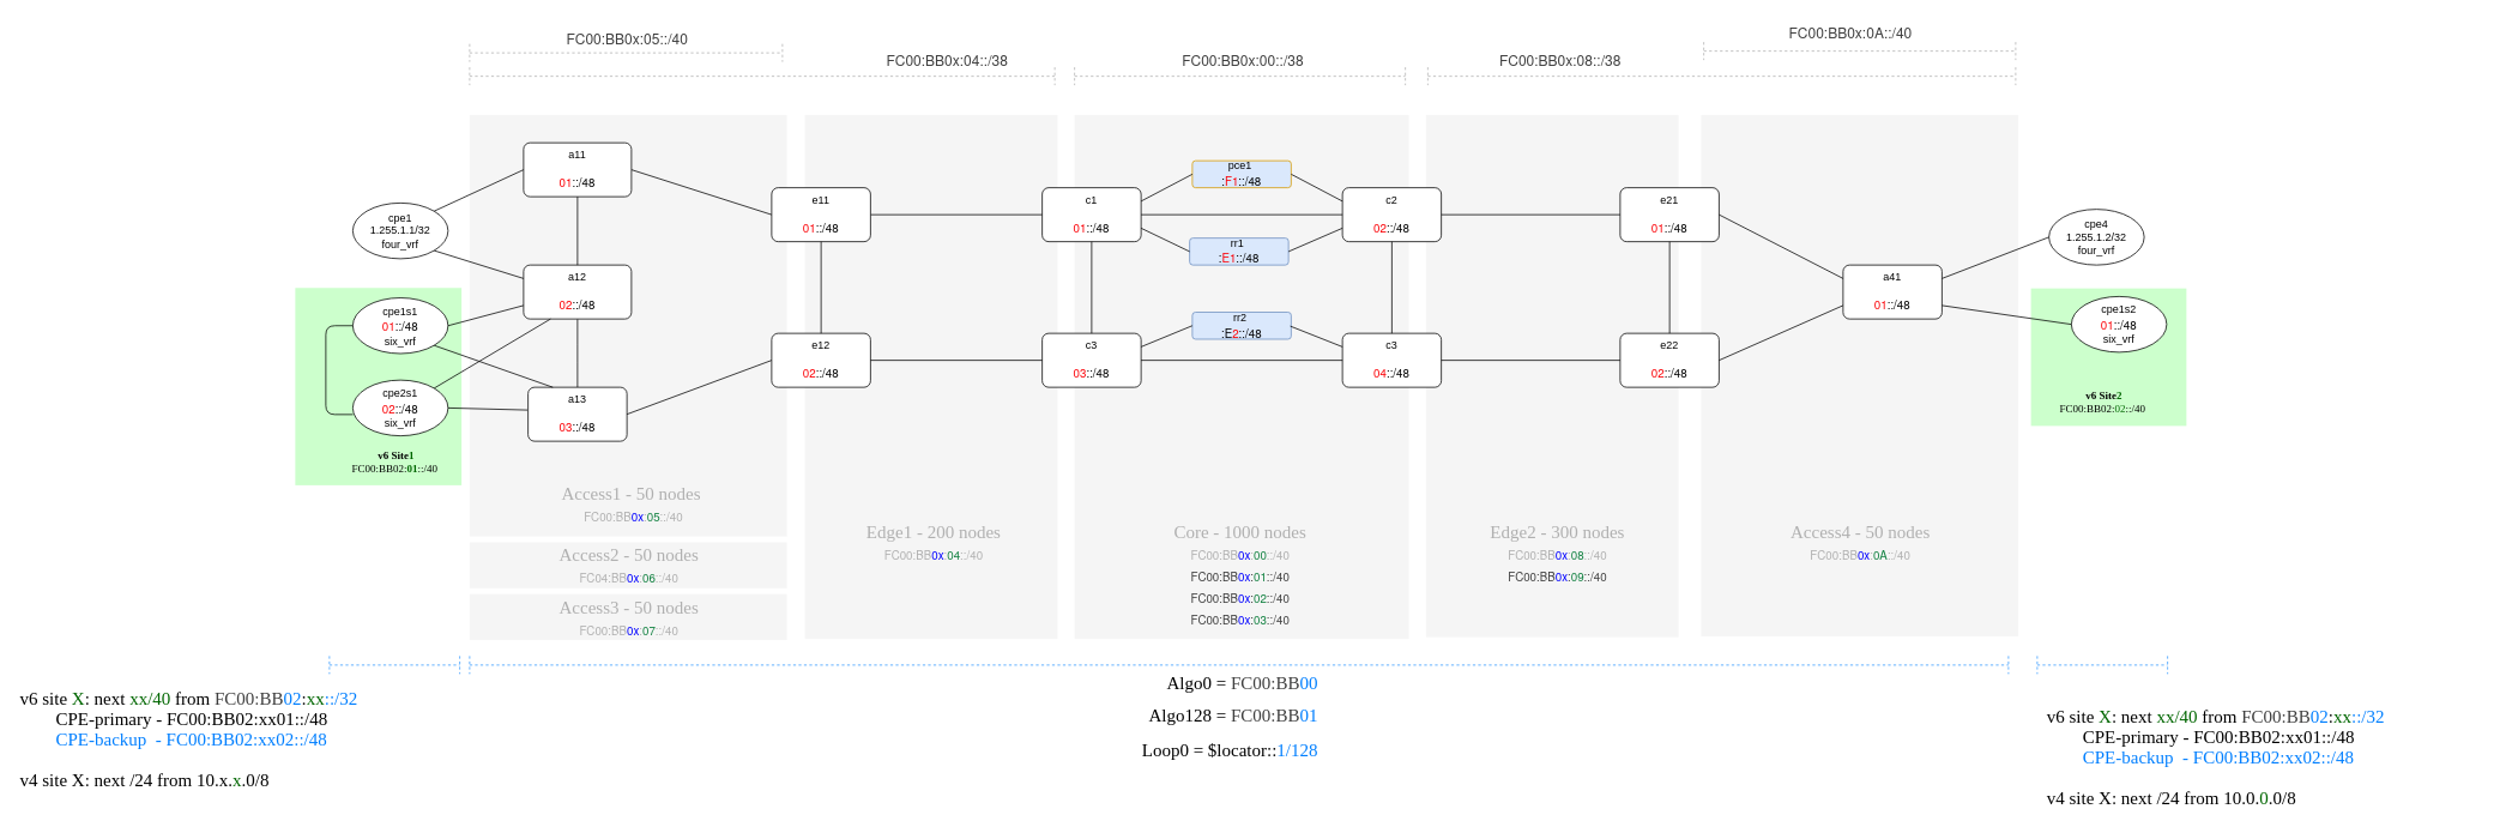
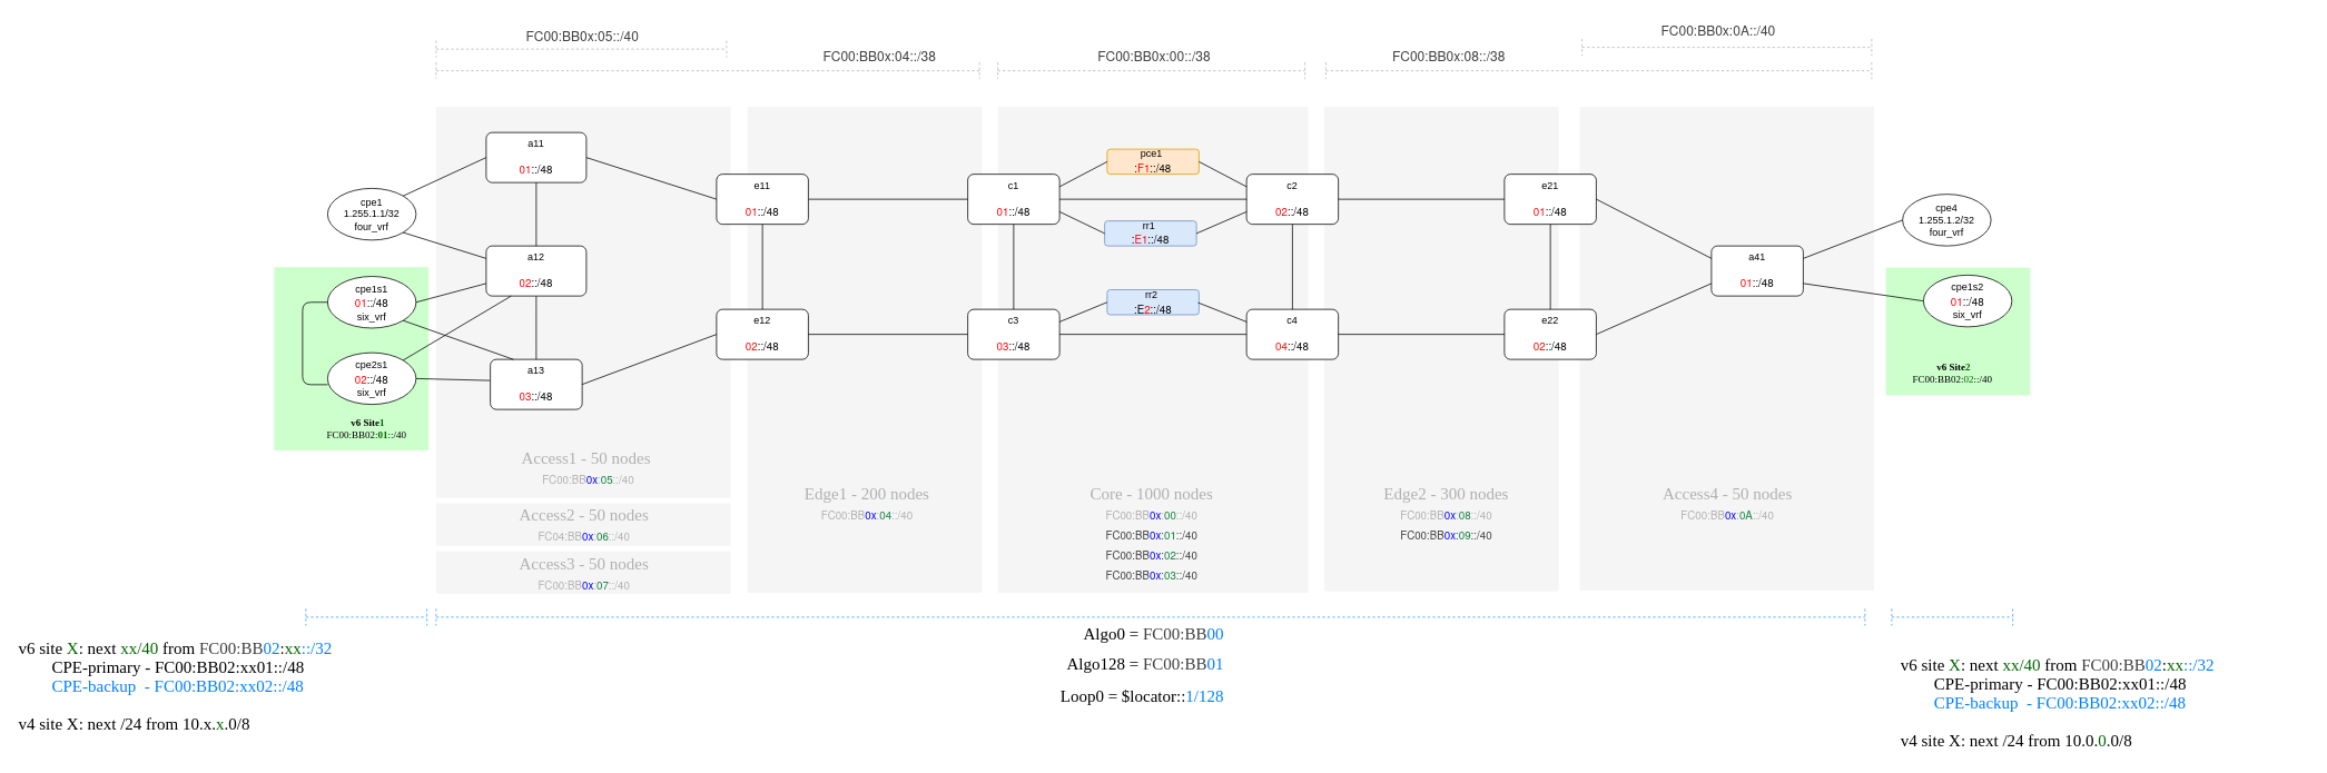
- <mxCell id="65" value="pce1&lt;span style=&quot;background-color: transparent;&quot;&gt;&amp;nbsp;&lt;/span&gt;&lt;div&gt;&lt;div&gt;&lt;p style=&quot;margin: 0px; font-variant-numeric: normal; font-variant-east-asian: normal; font-variant-alternates: normal; font-size-adjust: none; font-kerning: auto; font-optical-sizing: auto; font-feature-settings: normal; font-variation-settings: normal; font-variant-position: normal; font-variant-emoji: normal; font-stretch: normal; font-size: 9px; line-height: normal; font-family: Menlo; color: rgb(0, 0, 0); text-align: start;&quot; class=&quot;p1&quot;&gt;&lt;span style=&quot;font-variant-numeric: normal; font-variant-east-asian: normal; font-variant-alternates: normal; font-size-adjust: none; font-kerning: auto; font-optical-sizing: auto; font-feature-settings: normal; font-variation-settings: normal; font-variant-position: normal; font-variant-emoji: normal; font-stretch: normal; font-size: 13px; line-height: normal; font-family: &amp;quot;Helvetica Neue&amp;quot;;&quot; class=&quot;s1&quot;&gt;&lt;/span&gt;&lt;span style=&quot;font-variant-numeric: normal; font-variant-east-asian: normal; font-variant-alternates: normal; font-size-adjust: none; font-kerning: auto; font-optical-sizing: auto; font-feature-settings: normal; font-variation-settings: normal; font-variant-position: normal; font-variant-emoji: normal; font-stretch: normal; font-size: 13px; line-height: normal; font-family: &amp;quot;Helvetica Neue&amp;quot;; color: rgb(0, 0, 255);&quot; class=&quot;s2&quot;&gt;&lt;/span&gt;&lt;span style=&quot;font-variant-numeric: normal; font-variant-east-asian: normal; font-variant-alternates: normal; font-size-adjust: none; font-kerning: auto; font-optical-sizing: auto; font-feature-settings: normal; font-variation-settings: normal; font-variant-position: normal; font-variant-emoji: normal; font-stretch: normal; font-size: 13px; line-height: normal; font-family: &amp;quot;Helvetica Neue&amp;quot;;&quot; class=&quot;s1&quot;&gt;:&lt;/span&gt;&lt;span style=&quot;font-variant-numeric: normal; font-variant-east-asian: normal; font-variant-alternates: normal; font-size-adjust: none; font-kerning: auto; font-optical-sizing: auto; font-feature-settings: normal; font-variation-settings: normal; font-variant-position: normal; font-variant-emoji: normal; font-stretch: normal; font-size: 13px; line-height: normal; font-family: &amp;quot;Helvetica Neue&amp;quot;; color: rgb(251, 2, 7);&quot; class=&quot;s4&quot;&gt;F1&lt;/span&gt;&lt;span style=&quot;font-variant-numeric: normal; font-variant-east-asian: normal; font-variant-alternates: normal; font-size-adjust: none; font-kerning: auto; font-optical-sizing: auto; font-feature-settings: normal; font-variation-settings: normal; font-variant-position: normal; font-variant-emoji: normal; font-stretch: normal; font-size: 13px; line-height: normal; font-family: &amp;quot;Helvetica Neue&amp;quot;;&quot; class=&quot;s1&quot;&gt;::/&lt;span&gt;48&lt;/span&gt;&lt;span&gt;&lt;/span&gt;&lt;/span&gt;&lt;/p&gt;&lt;/div&gt;&lt;/div&gt;" style="rounded=1;whiteSpace=wrap;html=1;fontSize=12;arcSize=12;fontStyle=0;fillColor=#dae8fc;strokeColor=#d79b00;" parent="1" vertex="1"><mxGeometry x="1326" y="178" width="110" height="30" as="geometry" /></mxCell>
+ <mxCell id="65" value="pce1&lt;span style=&quot;background-color: transparent;&quot;&gt;&amp;nbsp;&lt;/span&gt;&lt;div&gt;&lt;div&gt;&lt;p style=&quot;margin: 0px; font-variant-numeric: normal; font-variant-east-asian: normal; font-variant-alternates: normal; font-size-adjust: none; font-kerning: auto; font-optical-sizing: auto; font-feature-settings: normal; font-variation-settings: normal; font-variant-position: normal; font-variant-emoji: normal; font-stretch: normal; font-size: 9px; line-height: normal; font-family: Menlo; color: rgb(0, 0, 0); text-align: start;&quot; class=&quot;p1&quot;&gt;&lt;span style=&quot;font-variant-numeric: normal; font-variant-east-asian: normal; font-variant-alternates: normal; font-size-adjust: none; font-kerning: auto; font-optical-sizing: auto; font-feature-settings: normal; font-variation-settings: normal; font-variant-position: normal; font-variant-emoji: normal; font-stretch: normal; font-size: 13px; line-height: normal; font-family: &amp;quot;Helvetica Neue&amp;quot;;&quot; class=&quot;s1&quot;&gt;&lt;/span&gt;&lt;span style=&quot;font-variant-numeric: normal; font-variant-east-asian: normal; font-variant-alternates: normal; font-size-adjust: none; font-kerning: auto; font-optical-sizing: auto; font-feature-settings: normal; font-variation-settings: normal; font-variant-position: normal; font-variant-emoji: normal; font-stretch: normal; font-size: 13px; line-height: normal; font-family: &amp;quot;Helvetica Neue&amp;quot;; color: rgb(0, 0, 255);&quot; class=&quot;s2&quot;&gt;&lt;/span&gt;&lt;span style=&quot;font-variant-numeric: normal; font-variant-east-asian: normal; font-variant-alternates: normal; font-size-adjust: none; font-kerning: auto; font-optical-sizing: auto; font-feature-settings: normal; font-variation-settings: normal; font-variant-position: normal; font-variant-emoji: normal; font-stretch: normal; font-size: 13px; line-height: normal; font-family: &amp;quot;Helvetica Neue&amp;quot;;&quot; class=&quot;s1&quot;&gt;:&lt;/span&gt;&lt;span style=&quot;font-variant-numeric: normal; font-variant-east-asian: normal; font-variant-alternates: normal; font-size-adjust: none; font-kerning: auto; font-optical-sizing: auto; font-feature-settings: normal; font-variation-settings: normal; font-variant-position: normal; font-variant-emoji: normal; font-stretch: normal; font-size: 13px; line-height: normal; font-family: &amp;quot;Helvetica Neue&amp;quot;; color: rgb(251, 2, 7);&quot; class=&quot;s4&quot;&gt;F1&lt;/span&gt;&lt;span style=&quot;font-variant-numeric: normal; font-variant-east-asian: normal; font-variant-alternates: normal; font-size-adjust: none; font-kerning: auto; font-optical-sizing: auto; font-feature-settings: normal; font-variation-settings: normal; font-variant-position: normal; font-variant-emoji: normal; font-stretch: normal; font-size: 13px; line-height: normal; font-family: &amp;quot;Helvetica Neue&amp;quot;;&quot; class=&quot;s1&quot;&gt;::/&lt;span&gt;48&lt;/span&gt;&lt;span&gt;&lt;/span&gt;&lt;/span&gt;&lt;/p&gt;&lt;/div&gt;&lt;/div&gt;" style="rounded=1;whiteSpace=wrap;html=1;fontSize=12;arcSize=12;fontStyle=0;fillColor=#ffe6cc;strokeColor=#d79b00;" parent="1" vertex="1"><mxGeometry x="1326" y="178" width="110" height="30" as="geometry" /></mxCell>
- <mxCell id="32" value="c3&lt;div&gt;&amp;nbsp;&lt;div&gt;&lt;p style=&quot;margin: 0px; font-variant-numeric: normal; font-variant-east-asian: normal; font-variant-alternates: normal; font-size-adjust: none; font-kerning: auto; font-optical-sizing: auto; font-feature-settings: normal; font-variation-settings: normal; font-variant-position: normal; font-variant-emoji: normal; font-stretch: normal; font-size: 9px; line-height: normal; font-family: Menlo; color: rgb(0, 0, 0); text-align: start;&quot; class=&quot;p1&quot;&gt;&lt;span style=&quot;font-variant-numeric: normal; font-variant-east-asian: normal; font-variant-alternates: normal; font-size-adjust: none; font-kerning: auto; font-optical-sizing: auto; font-feature-settings: normal; font-variation-settings: normal; font-variant-position: normal; font-variant-emoji: normal; font-stretch: normal; font-size: 13px; line-height: normal; font-family: &amp;quot;Helvetica Neue&amp;quot;;&quot; class=&quot;s1&quot;&gt;&lt;/span&gt;&lt;span style=&quot;font-variant-numeric: normal; font-variant-east-asian: normal; font-variant-alternates: normal; font-size-adjust: none; font-kerning: auto; font-optical-sizing: auto; font-feature-settings: normal; font-variation-settings: normal; font-variant-position: normal; font-variant-emoji: normal; font-stretch: normal; font-size: 13px; line-height: normal; font-family: &amp;quot;Helvetica Neue&amp;quot;; color: rgb(0, 0, 255);&quot; class=&quot;s2&quot;&gt;&lt;/span&gt;&lt;span style=&quot;font-variant-numeric: normal; font-variant-east-asian: normal; font-variant-alternates: normal; font-size-adjust: none; font-kerning: auto; font-optical-sizing: auto; font-feature-settings: normal; font-variation-settings: normal; font-variant-position: normal; font-variant-emoji: normal; font-stretch: normal; font-size: 13px; line-height: normal; font-family: &amp;quot;Helvetica Neue&amp;quot;;&quot; class=&quot;s1&quot;&gt;&lt;/span&gt;&lt;span style=&quot;font-variant-numeric: normal; font-variant-east-asian: normal; font-variant-alternates: normal; font-size-adjust: none; font-kerning: auto; font-optical-sizing: auto; font-feature-settings: normal; font-variation-settings: normal; font-variant-position: normal; font-variant-emoji: normal; font-stretch: normal; font-size: 13px; line-height: normal; font-family: &amp;quot;Helvetica Neue&amp;quot;; color: rgb(17, 128, 64);&quot; class=&quot;s3&quot;&gt;&lt;/span&gt;&lt;span style=&quot;font-variant-numeric: normal; font-variant-east-asian: normal; font-variant-alternates: normal; font-size-adjust: none; font-kerning: auto; font-optical-sizing: auto; font-feature-settings: normal; font-variation-settings: normal; font-variant-position: normal; font-variant-emoji: normal; font-stretch: normal; font-size: 13px; line-height: normal; font-family: &amp;quot;Helvetica Neue&amp;quot;; color: rgb(251, 2, 7);&quot; class=&quot;s4&quot;&gt;04&lt;/span&gt;&lt;span style=&quot;font-variant-numeric: normal; font-variant-east-asian: normal; font-variant-alternates: normal; font-size-adjust: none; font-kerning: auto; font-optical-sizing: auto; font-feature-settings: normal; font-variation-settings: normal; font-variant-position: normal; font-variant-emoji: normal; font-stretch: normal; font-size: 13px; line-height: normal; font-family: &amp;quot;Helvetica Neue&amp;quot;;&quot; class=&quot;s1&quot;&gt;::/&lt;span&gt;48&lt;/span&gt;&lt;span&gt;&lt;/span&gt;&lt;/span&gt;&lt;/p&gt;&lt;/div&gt;&lt;/div&gt;" style="rounded=1;whiteSpace=wrap;html=1;fontSize=12;arcSize=12;fontStyle=0" parent="1" vertex="1"><mxGeometry x="1493" y="370" width="110" height="60" as="geometry" /></mxCell>
+ <mxCell id="32" value="c4&lt;div&gt;&amp;nbsp;&lt;div&gt;&lt;p style=&quot;margin: 0px; font-variant-numeric: normal; font-variant-east-asian: normal; font-variant-alternates: normal; font-size-adjust: none; font-kerning: auto; font-optical-sizing: auto; font-feature-settings: normal; font-variation-settings: normal; font-variant-position: normal; font-variant-emoji: normal; font-stretch: normal; font-size: 9px; line-height: normal; font-family: Menlo; color: rgb(0, 0, 0); text-align: start;&quot; class=&quot;p1&quot;&gt;&lt;span style=&quot;font-variant-numeric: normal; font-variant-east-asian: normal; font-variant-alternates: normal; font-size-adjust: none; font-kerning: auto; font-optical-sizing: auto; font-feature-settings: normal; font-variation-settings: normal; font-variant-position: normal; font-variant-emoji: normal; font-stretch: normal; font-size: 13px; line-height: normal; font-family: &amp;quot;Helvetica Neue&amp;quot;;&quot; class=&quot;s1&quot;&gt;&lt;/span&gt;&lt;span style=&quot;font-variant-numeric: normal; font-variant-east-asian: normal; font-variant-alternates: normal; font-size-adjust: none; font-kerning: auto; font-optical-sizing: auto; font-feature-settings: normal; font-variation-settings: normal; font-variant-position: normal; font-variant-emoji: normal; font-stretch: normal; font-size: 13px; line-height: normal; font-family: &amp;quot;Helvetica Neue&amp;quot;; color: rgb(0, 0, 255);&quot; class=&quot;s2&quot;&gt;&lt;/span&gt;&lt;span style=&quot;font-variant-numeric: normal; font-variant-east-asian: normal; font-variant-alternates: normal; font-size-adjust: none; font-kerning: auto; font-optical-sizing: auto; font-feature-settings: normal; font-variation-settings: normal; font-variant-position: normal; font-variant-emoji: normal; font-stretch: normal; font-size: 13px; line-height: normal; font-family: &amp;quot;Helvetica Neue&amp;quot;;&quot; class=&quot;s1&quot;&gt;&lt;/span&gt;&lt;span style=&quot;font-variant-numeric: normal; font-variant-east-asian: normal; font-variant-alternates: normal; font-size-adjust: none; font-kerning: auto; font-optical-sizing: auto; font-feature-settings: normal; font-variation-settings: normal; font-variant-position: normal; font-variant-emoji: normal; font-stretch: normal; font-size: 13px; line-height: normal; font-family: &amp;quot;Helvetica Neue&amp;quot;; color: rgb(17, 128, 64);&quot; class=&quot;s3&quot;&gt;&lt;/span&gt;&lt;span style=&quot;font-variant-numeric: normal; font-variant-east-asian: normal; font-variant-alternates: normal; font-size-adjust: none; font-kerning: auto; font-optical-sizing: auto; font-feature-settings: normal; font-variation-settings: normal; font-variant-position: normal; font-variant-emoji: normal; font-stretch: normal; font-size: 13px; line-height: normal; font-family: &amp;quot;Helvetica Neue&amp;quot;; color: rgb(251, 2, 7);&quot; class=&quot;s4&quot;&gt;04&lt;/span&gt;&lt;span style=&quot;font-variant-numeric: normal; font-variant-east-asian: normal; font-variant-alternates: normal; font-size-adjust: none; font-kerning: auto; font-optical-sizing: auto; font-feature-settings: normal; font-variation-settings: normal; font-variant-position: normal; font-variant-emoji: normal; font-stretch: normal; font-size: 13px; line-height: normal; font-family: &amp;quot;Helvetica Neue&amp;quot;;&quot; class=&quot;s1&quot;&gt;::/&lt;span&gt;48&lt;/span&gt;&lt;span&gt;&lt;/span&gt;&lt;/span&gt;&lt;/p&gt;&lt;/div&gt;&lt;/div&gt;" style="rounded=1;whiteSpace=wrap;html=1;fontSize=12;arcSize=12;fontStyle=0" parent="1" vertex="1"><mxGeometry x="1493" y="370" width="110" height="60" as="geometry" /></mxCell>
